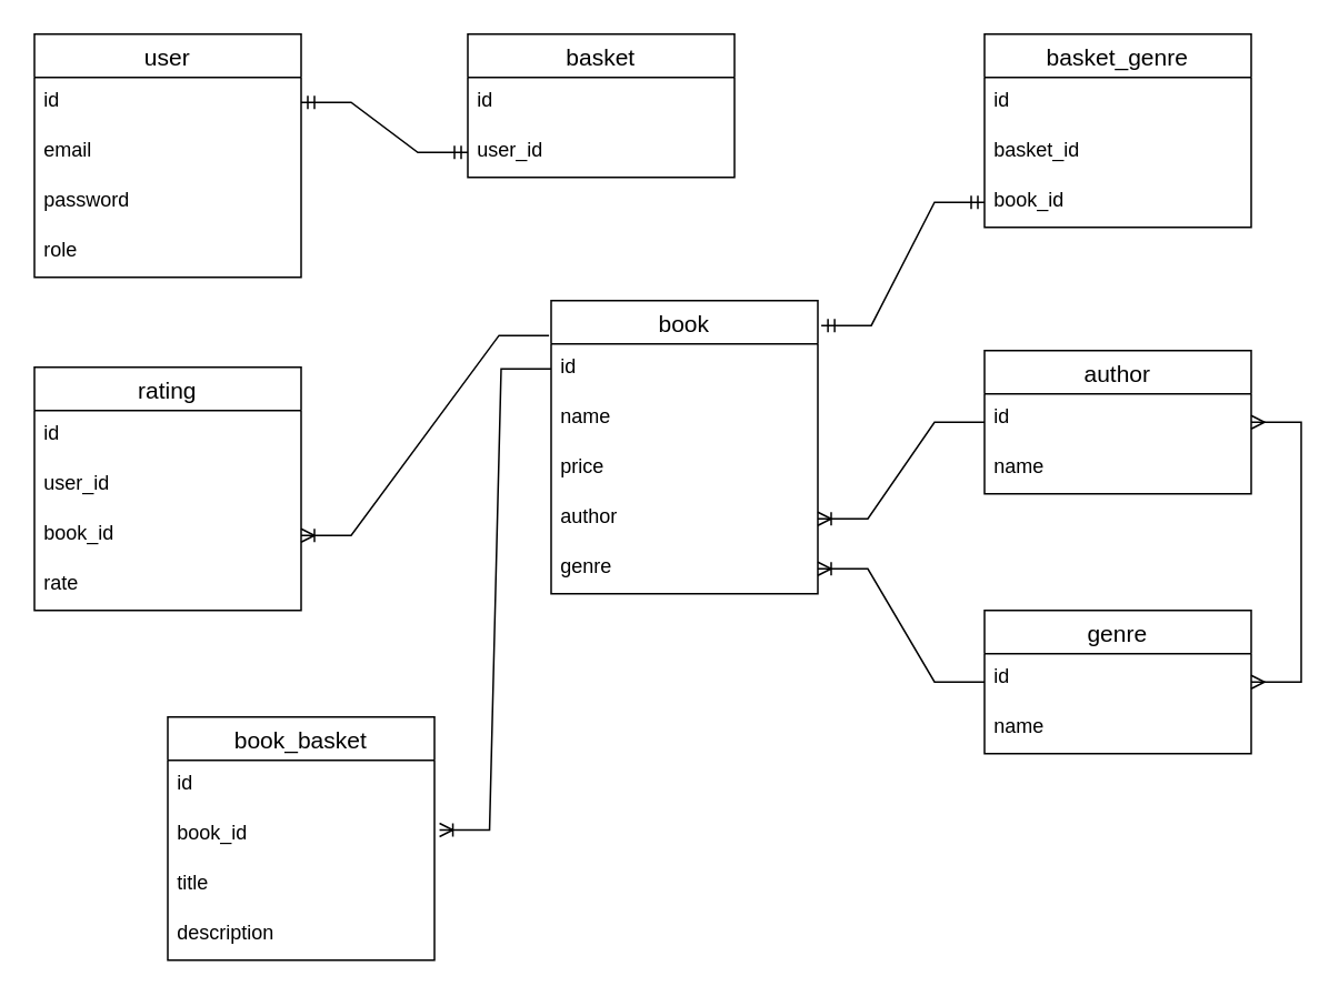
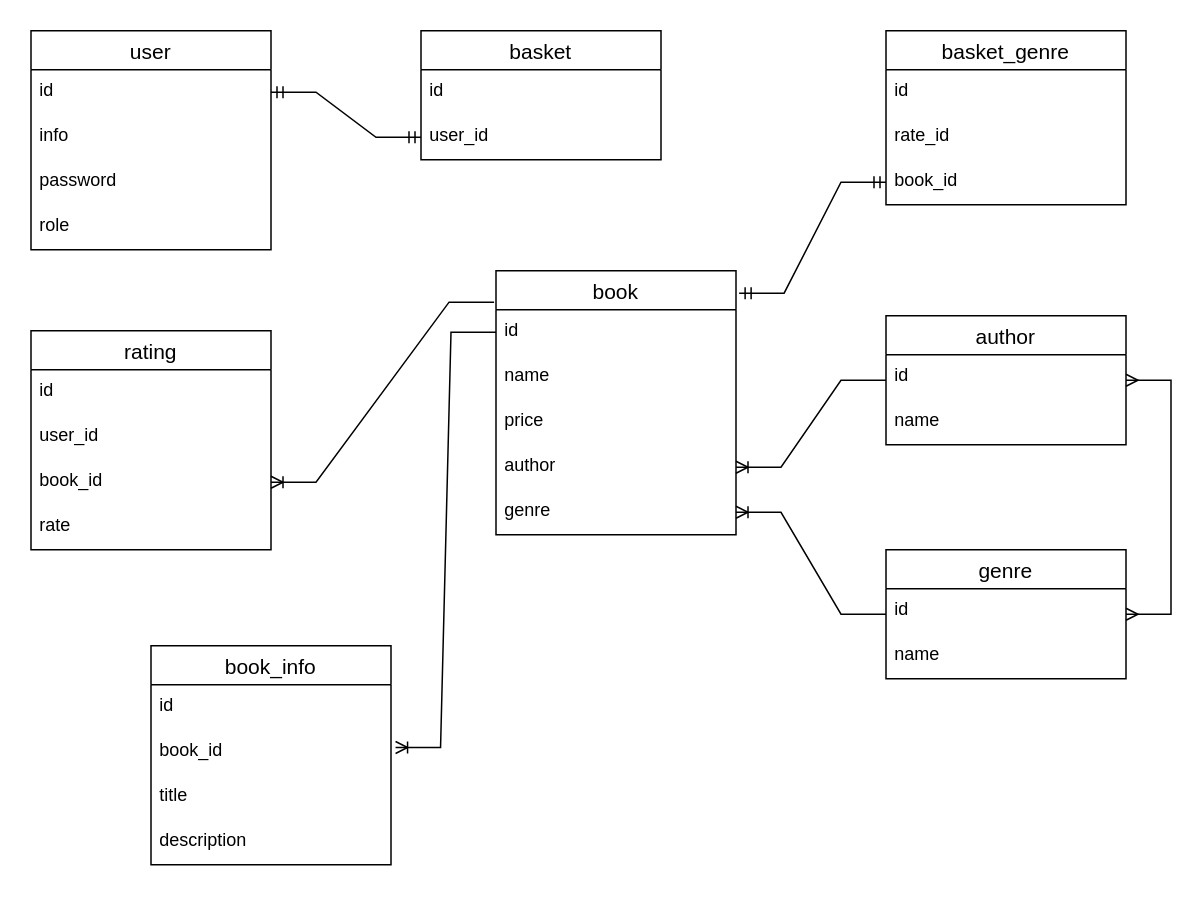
- <mxCell id="4" value="email" style="text;strokeColor=none;fillColor=none;spacingLeft=4;spacingRight=4;overflow=hidden;rotatable=0;points=[[0,0.5],[1,0.5]];portConstraint=eastwest;fontSize=12;" parent="2" vertex="1"><mxGeometry y="56" width="160" height="30" as="geometry" /></mxCell>
+ <mxCell id="4" value="info" style="text;strokeColor=none;fillColor=none;spacingLeft=4;spacingRight=4;overflow=hidden;rotatable=0;points=[[0,0.5],[1,0.5]];portConstraint=eastwest;fontSize=12;" parent="2" vertex="1"><mxGeometry y="56" width="160" height="30" as="geometry" /></mxCell>
- <mxCell id="34" value="basket_id" style="text;strokeColor=none;fillColor=none;spacingLeft=4;spacingRight=4;overflow=hidden;rotatable=0;points=[[0,0.5],[1,0.5]];portConstraint=eastwest;fontSize=12;" vertex="1" parent="32"><mxGeometry y="56" width="160" height="30" as="geometry" /></mxCell>
+ <mxCell id="34" value="rate_id" style="text;strokeColor=none;fillColor=none;spacingLeft=4;spacingRight=4;overflow=hidden;rotatable=0;points=[[0,0.5],[1,0.5]];portConstraint=eastwest;fontSize=12;" vertex="1" parent="32"><mxGeometry y="56" width="160" height="30" as="geometry" /></mxCell>
- <mxCell id="26" value="book_basket" style="swimlane;fontStyle=0;childLayout=stackLayout;horizontal=1;startSize=26;horizontalStack=0;resizeParent=1;resizeParentMax=0;resizeLast=0;collapsible=1;marginBottom=0;align=center;fontSize=14;" vertex="1" parent="1"><mxGeometry x="100" y="430" width="160" height="146" as="geometry" /></mxCell>
+ <mxCell id="26" value="book_info" style="swimlane;fontStyle=0;childLayout=stackLayout;horizontal=1;startSize=26;horizontalStack=0;resizeParent=1;resizeParentMax=0;resizeLast=0;collapsible=1;marginBottom=0;align=center;fontSize=14;" vertex="1" parent="1"><mxGeometry x="100" y="430" width="160" height="146" as="geometry" /></mxCell>
